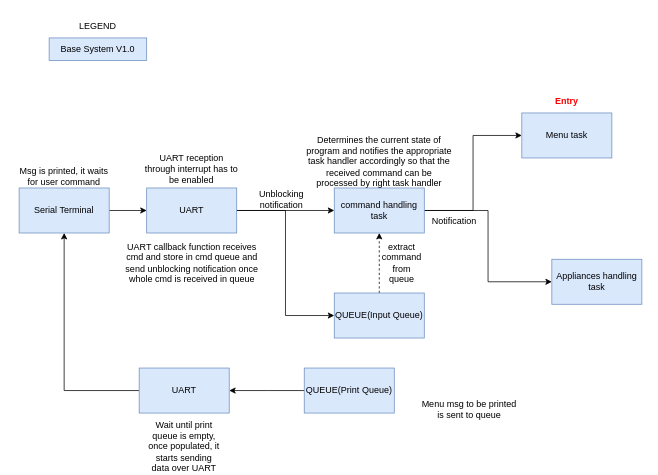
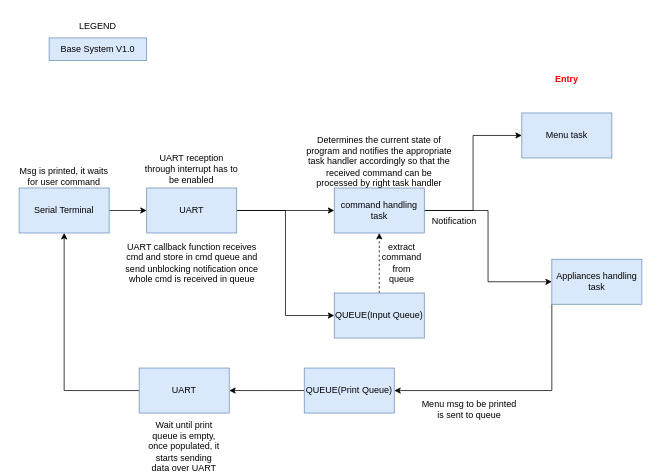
- <mxCell id="29" value="&lt;b&gt;&lt;font color=&quot;#ff0000&quot;&gt;Entry&lt;/font&gt;&lt;/b&gt;" style="text;html=1;strokeColor=none;fillColor=none;align=center;verticalAlign=middle;whiteSpace=wrap;rounded=0;" vertex="1" parent="1"><mxGeometry x="725" y="120" width="60" height="30" as="geometry" /></mxCell>
+ <mxCell id="29" value="&lt;b&gt;&lt;font color=&quot;#ff0000&quot;&gt;Entry&lt;/font&gt;&lt;/b&gt;" style="text;html=1;strokeColor=none;fillColor=none;align=center;verticalAlign=middle;whiteSpace=wrap;rounded=0;" vertex="1" parent="1"><mxGeometry x="725" y="90" width="60" height="30" as="geometry" /></mxCell>
- <mxCell id="21" value="Unblocking notification" style="text;html=1;strokeColor=none;fillColor=none;align=center;verticalAlign=middle;whiteSpace=wrap;rounded=0;" vertex="1" parent="1"><mxGeometry x="345" y="250" width="60" height="30" as="geometry" /></mxCell>
+ <mxCell id="13" style="edgeStyle=orthogonalEdgeStyle;rounded=0;orthogonalLoop=1;jettySize=auto;html=1;entryX=1;entryY=0.5;entryDx=0;entryDy=0;" edge="1" parent="1" source="14" target="12"><mxGeometry relative="1" as="geometry"><Array as="points"><mxPoint x="735" y="520" /></Array></mxGeometry></mxCell>
